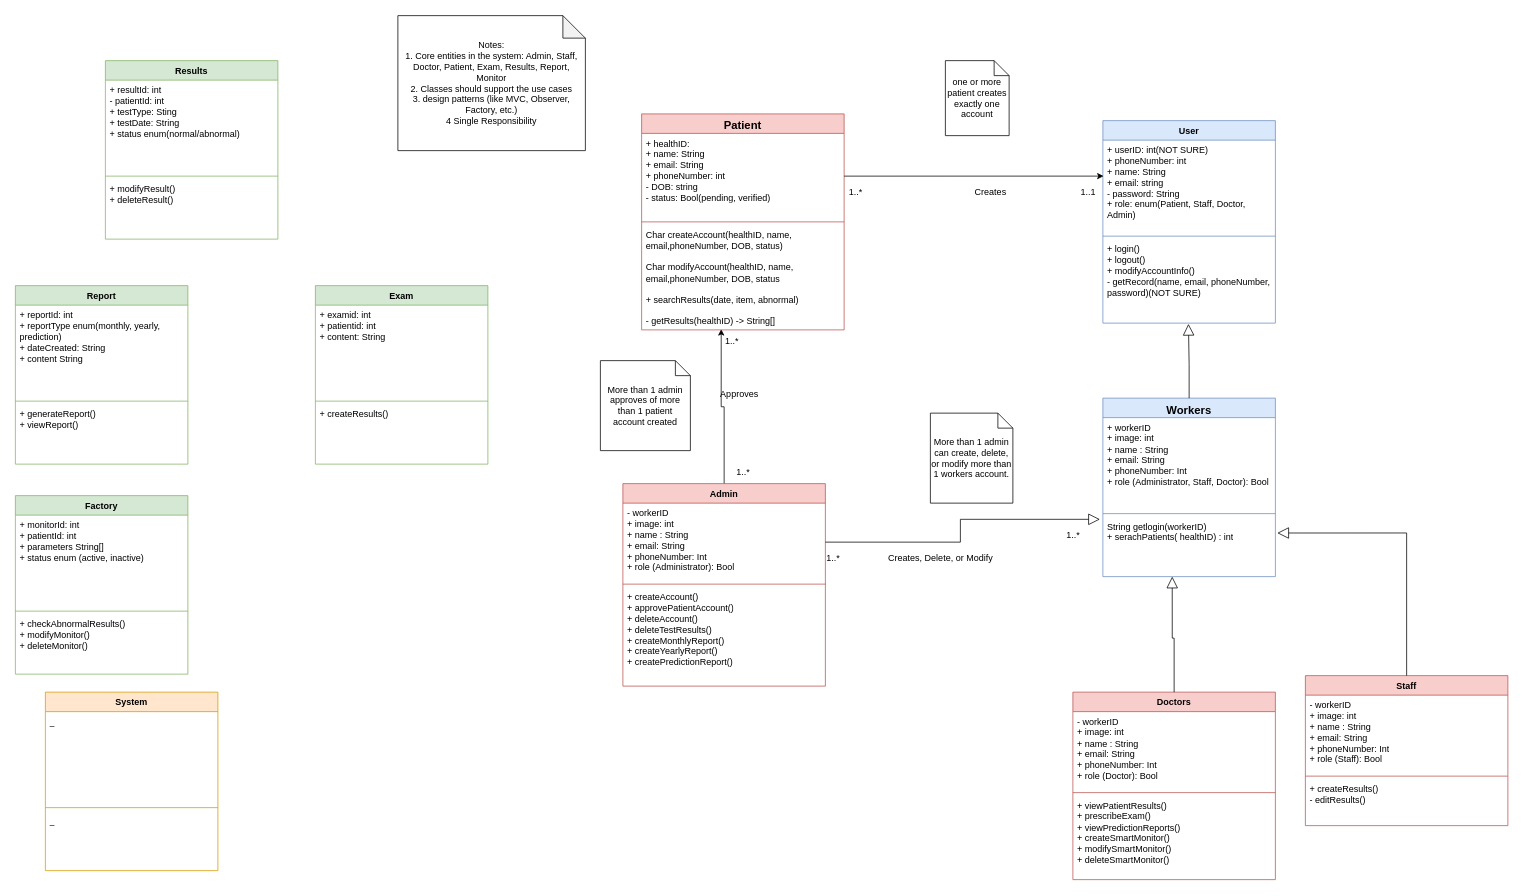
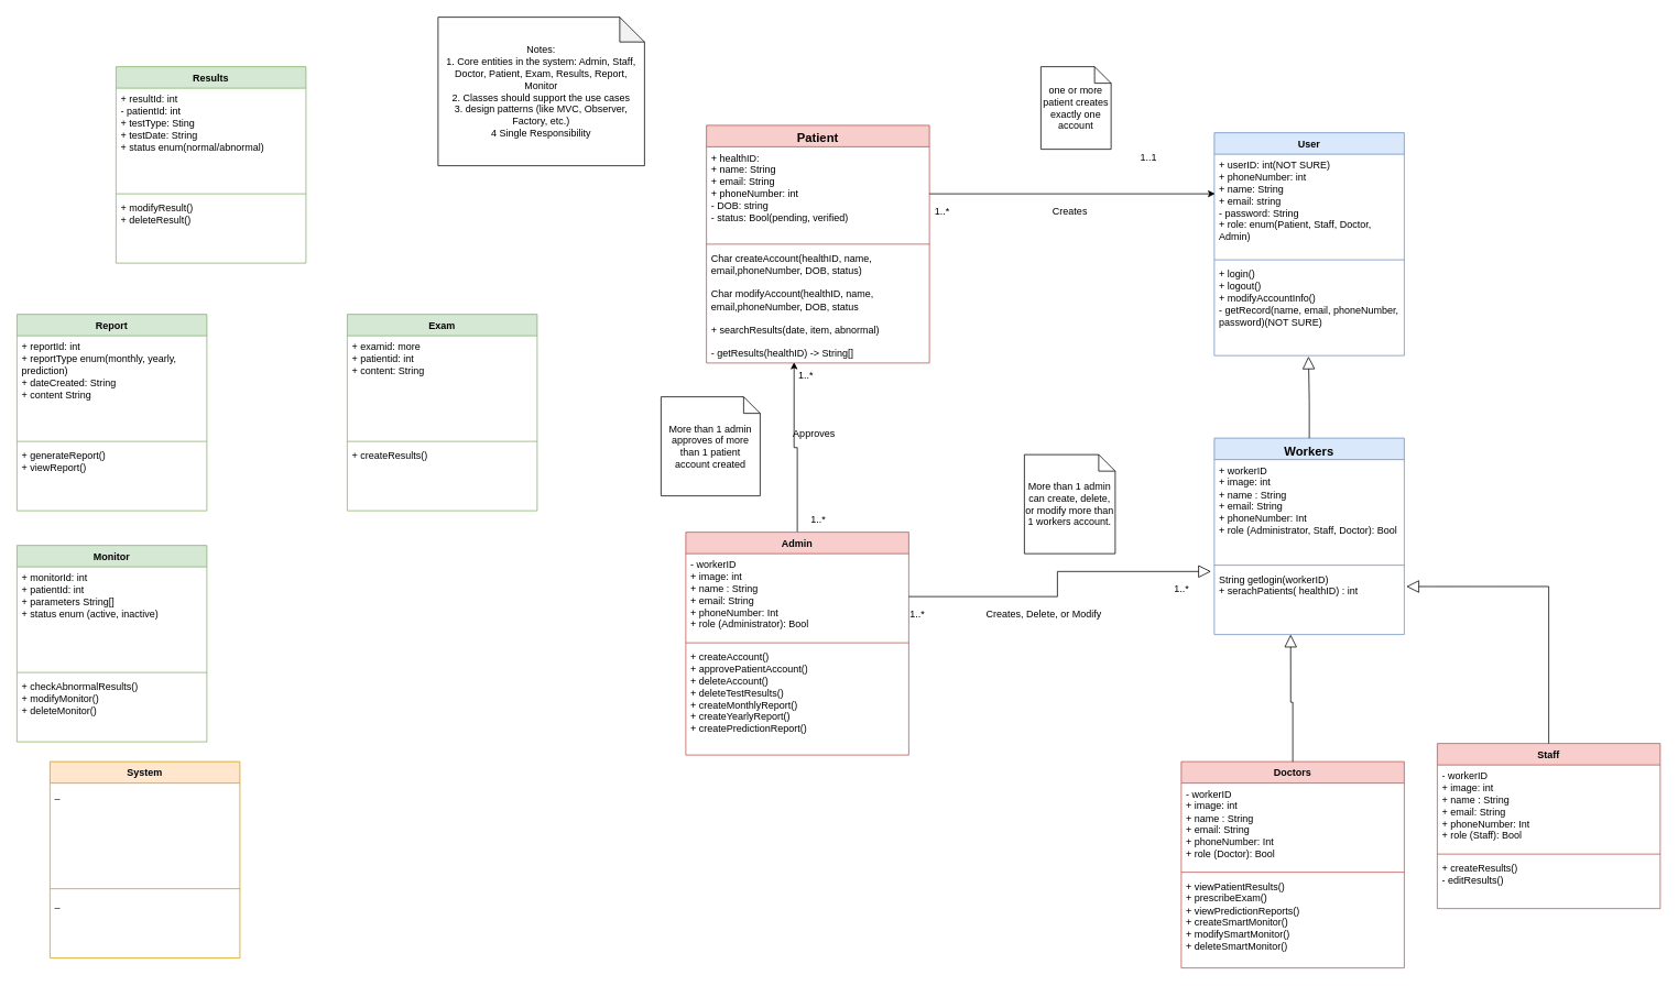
- <mxCell id="54" value="Creates" style="text;html=1;align=center;verticalAlign=middle;resizable=0;points=[];autosize=1;strokeColor=none;fillColor=none;" parent="1" vertex="1"><mxGeometry x="1285" y="240" width="70" height="30" as="geometry" /></mxCell>
+ <mxCell id="54" value="Creates" style="text;html=1;align=center;verticalAlign=middle;resizable=0;points=[];autosize=1;strokeColor=none;fillColor=none;" parent="1" vertex="1"><mxGeometry x="1260" y="240" width="70" height="30" as="geometry" /></mxCell>
- <mxCell id="53" value="1..1" style="text;html=1;align=center;verticalAlign=middle;resizable=0;points=[];autosize=1;strokeColor=none;fillColor=none;" parent="1" vertex="1"><mxGeometry x="1430" y="240" width="40" height="30" as="geometry" /></mxCell>
+ <mxCell id="53" value="1..1" style="text;html=1;align=center;verticalAlign=middle;resizable=0;points=[];autosize=1;strokeColor=none;fillColor=none;" parent="1" vertex="1"><mxGeometry x="1370" y="175" width="40" height="30" as="geometry" /></mxCell>
- <mxCell id="37" value="&lt;div&gt;+ examid: int&lt;/div&gt;&lt;div&gt;+ patientid: int&lt;/div&gt;&lt;div&gt;+ content: String&lt;br&gt;&lt;/div&gt;" style="text;strokeColor=none;fillColor=none;align=left;verticalAlign=top;spacingLeft=4;spacingRight=4;overflow=hidden;rotatable=0;points=[[0,0.5],[1,0.5]];portConstraint=eastwest;whiteSpace=wrap;html=1;" parent="36" vertex="1"><mxGeometry y="26" width="230" height="124" as="geometry" /></mxCell>
+ <mxCell id="37" value="&lt;div&gt;+ examid: more&lt;/div&gt;&lt;div&gt;+ patientid: int&lt;/div&gt;&lt;div&gt;+ content: String&lt;br&gt;&lt;/div&gt;" style="text;strokeColor=none;fillColor=none;align=left;verticalAlign=top;spacingLeft=4;spacingRight=4;overflow=hidden;rotatable=0;points=[[0,0.5],[1,0.5]];portConstraint=eastwest;whiteSpace=wrap;html=1;" parent="36" vertex="1"><mxGeometry y="26" width="230" height="124" as="geometry" /></mxCell>
- <mxCell id="44" value="Factory" style="swimlane;fontStyle=1;align=center;verticalAlign=top;childLayout=stackLayout;horizontal=1;startSize=26;horizontalStack=0;resizeParent=1;resizeParentMax=0;resizeLast=0;collapsible=1;marginBottom=0;whiteSpace=wrap;html=1;fillColor=#d5e8d4;strokeColor=#82b366;" parent="1" vertex="1"><mxGeometry x="20" y="660" width="230" height="238" as="geometry" /></mxCell>
+ <mxCell id="44" value="Monitor" style="swimlane;fontStyle=1;align=center;verticalAlign=top;childLayout=stackLayout;horizontal=1;startSize=26;horizontalStack=0;resizeParent=1;resizeParentMax=0;resizeLast=0;collapsible=1;marginBottom=0;whiteSpace=wrap;html=1;fillColor=#d5e8d4;strokeColor=#82b366;" parent="1" vertex="1"><mxGeometry x="20" y="660" width="230" height="238" as="geometry" /></mxCell>
- <mxCell id="58" value="Creates, Delete, or Modify&amp;nbsp;" style="text;html=1;align=center;verticalAlign=middle;resizable=0;points=[];autosize=1;strokeColor=none;fillColor=none;" parent="1" vertex="1"><mxGeometry x="1170" y="728" width="170" height="30" as="geometry" /></mxCell>
+ <mxCell id="58" value="Creates, Delete, or Modify&amp;nbsp;" style="text;html=1;align=center;verticalAlign=middle;resizable=0;points=[];autosize=1;strokeColor=none;fillColor=none;" parent="1" vertex="1"><mxGeometry x="1180" y="728" width="170" height="30" as="geometry" /></mxCell>
